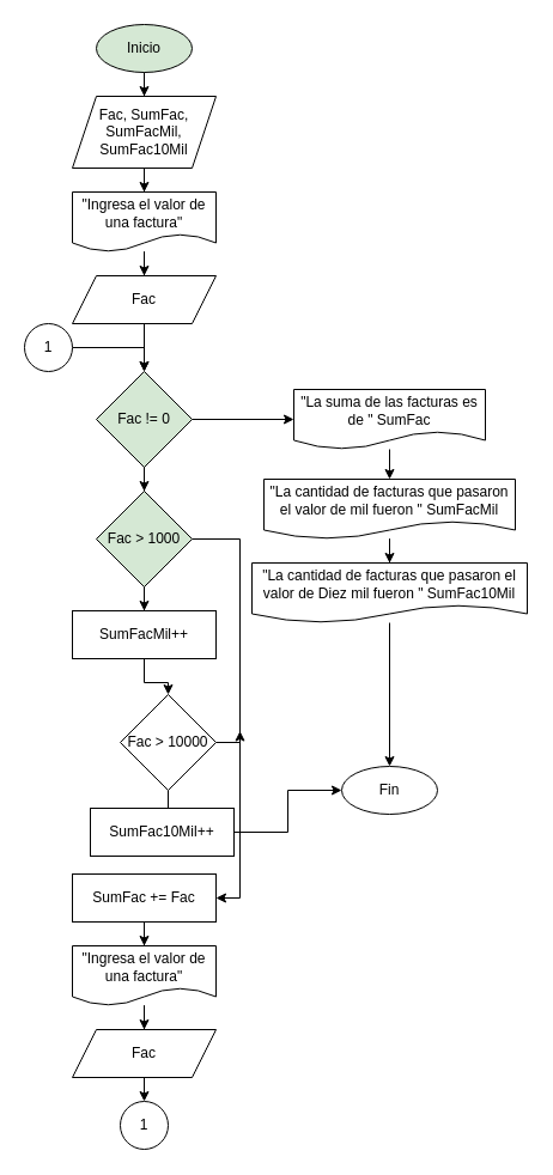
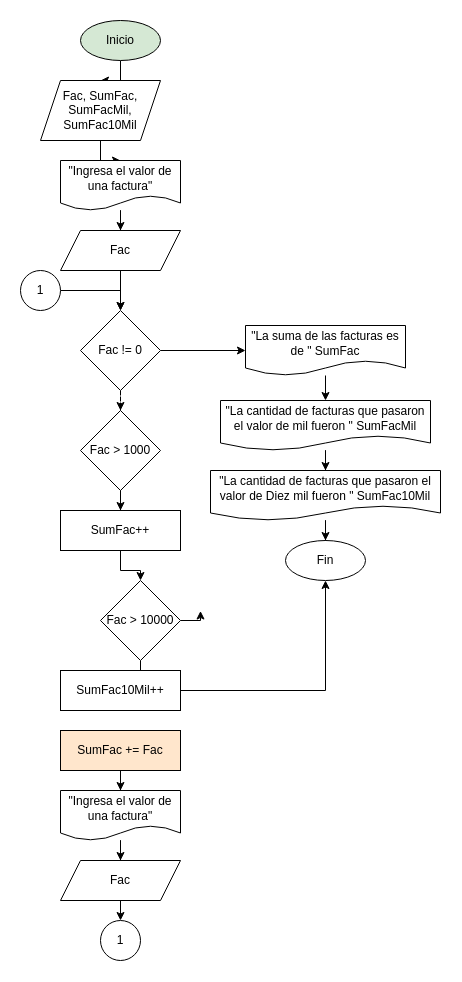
- <mxCell id="5" value="Fac, SumFac, SumFacMil, SumFac10Mil" style="shape=parallelogram;perimeter=parallelogramPerimeter;whiteSpace=wrap;html=1;fixedSize=1;" parent="1" vertex="1"><mxGeometry x="60" y="80" width="120" height="60" as="geometry" /></mxCell>
+ <mxCell id="5" value="Fac, SumFac, SumFacMil, SumFac10Mil" style="shape=parallelogram;perimeter=parallelogramPerimeter;whiteSpace=wrap;html=1;fixedSize=1;" parent="1" vertex="1"><mxGeometry x="40" y="80" width="120" height="60" as="geometry" /></mxCell>
- <mxCell id="12" value="Fac != 0" style="rhombus;whiteSpace=wrap;html=1;fillColor=#d5e8d4;" parent="1" vertex="1"><mxGeometry x="80" y="310" width="80" height="80" as="geometry" /></mxCell>
+ <mxCell id="12" value="Fac != 0" style="rhombus;whiteSpace=wrap;html=1;" parent="1" vertex="1"><mxGeometry x="80" y="310" width="80" height="80" as="geometry" /></mxCell>
- <mxCell id="10" value="" style="edgeStyle=orthogonalEdgeStyle;rounded=0;orthogonalLoop=1;jettySize=auto;html=1;" parent="1" source="12" target="24" edge="1"><mxGeometry relative="1" as="geometry" /></mxCell>
+ <mxCell id="10" value="" style="edgeStyle=orthogonalEdgeStyle;rounded=0;orthogonalLoop=1;jettySize=auto;html=1;dashed=1;" parent="1" source="12" target="24" edge="1"><mxGeometry relative="1" as="geometry" /></mxCell>
- <mxCell id="24" value="Fac &amp;gt; 1000" style="rhombus;whiteSpace=wrap;html=1;fillColor=#d5e8d4;" parent="1" vertex="1"><mxGeometry x="80" y="410" width="80" height="80" as="geometry" /></mxCell>
+ <mxCell id="24" value="Fac &amp;gt; 1000" style="rhombus;whiteSpace=wrap;html=1;" parent="1" vertex="1"><mxGeometry x="80" y="410" width="80" height="80" as="geometry" /></mxCell>
- <mxCell id="23" value="" style="edgeStyle=orthogonalEdgeStyle;rounded=0;orthogonalLoop=1;jettySize=auto;html=1;entryX=1;entryY=0.5;entryDx=0;entryDy=0;" parent="1" source="24" target="18" edge="1"><mxGeometry relative="1" as="geometry"><mxPoint x="220" y="450" as="targetPoint" /><Array as="points"><mxPoint x="200" y="450" /><mxPoint x="200" y="750" /></Array></mxGeometry></mxCell>
- <mxCell id="26" value="SumFacMil++" style="rounded=0;whiteSpace=wrap;html=1;" parent="1" vertex="1"><mxGeometry x="60" y="510" width="120" height="40" as="geometry" /></mxCell>
+ <mxCell id="26" value="SumFac++" style="rounded=0;whiteSpace=wrap;html=1;" parent="1" vertex="1"><mxGeometry x="60" y="510" width="120" height="40" as="geometry" /></mxCell>
- <mxCell id="31" value="Fin" style="ellipse;whiteSpace=wrap;html=1;" parent="1" vertex="1"><mxGeometry x="285" y="640" width="80" height="40" as="geometry" /></mxCell>
+ <mxCell id="31" value="Fin" style="ellipse;whiteSpace=wrap;html=1;" parent="1" vertex="1"><mxGeometry x="285" y="540" width="80" height="40" as="geometry" /></mxCell>
- <mxCell id="36" value="SumFac10Mil++" style="rounded=0;whiteSpace=wrap;html=1;" vertex="1" parent="1"><mxGeometry x="75" y="675" width="120" height="40" as="geometry" /></mxCell>
+ <mxCell id="36" value="SumFac10Mil++" style="rounded=0;whiteSpace=wrap;html=1;" vertex="1" parent="1"><mxGeometry x="60" y="670" width="120" height="40" as="geometry" /></mxCell>
- <mxCell id="18" value="SumFac += Fac" style="rounded=0;whiteSpace=wrap;html=1;" parent="1" vertex="1"><mxGeometry x="60" y="730" width="120" height="40" as="geometry" /></mxCell>
+ <mxCell id="18" value="SumFac += Fac" style="rounded=0;whiteSpace=wrap;html=1;fillColor=#ffe6cc;" parent="1" vertex="1"><mxGeometry x="60" y="730" width="120" height="40" as="geometry" /></mxCell>
